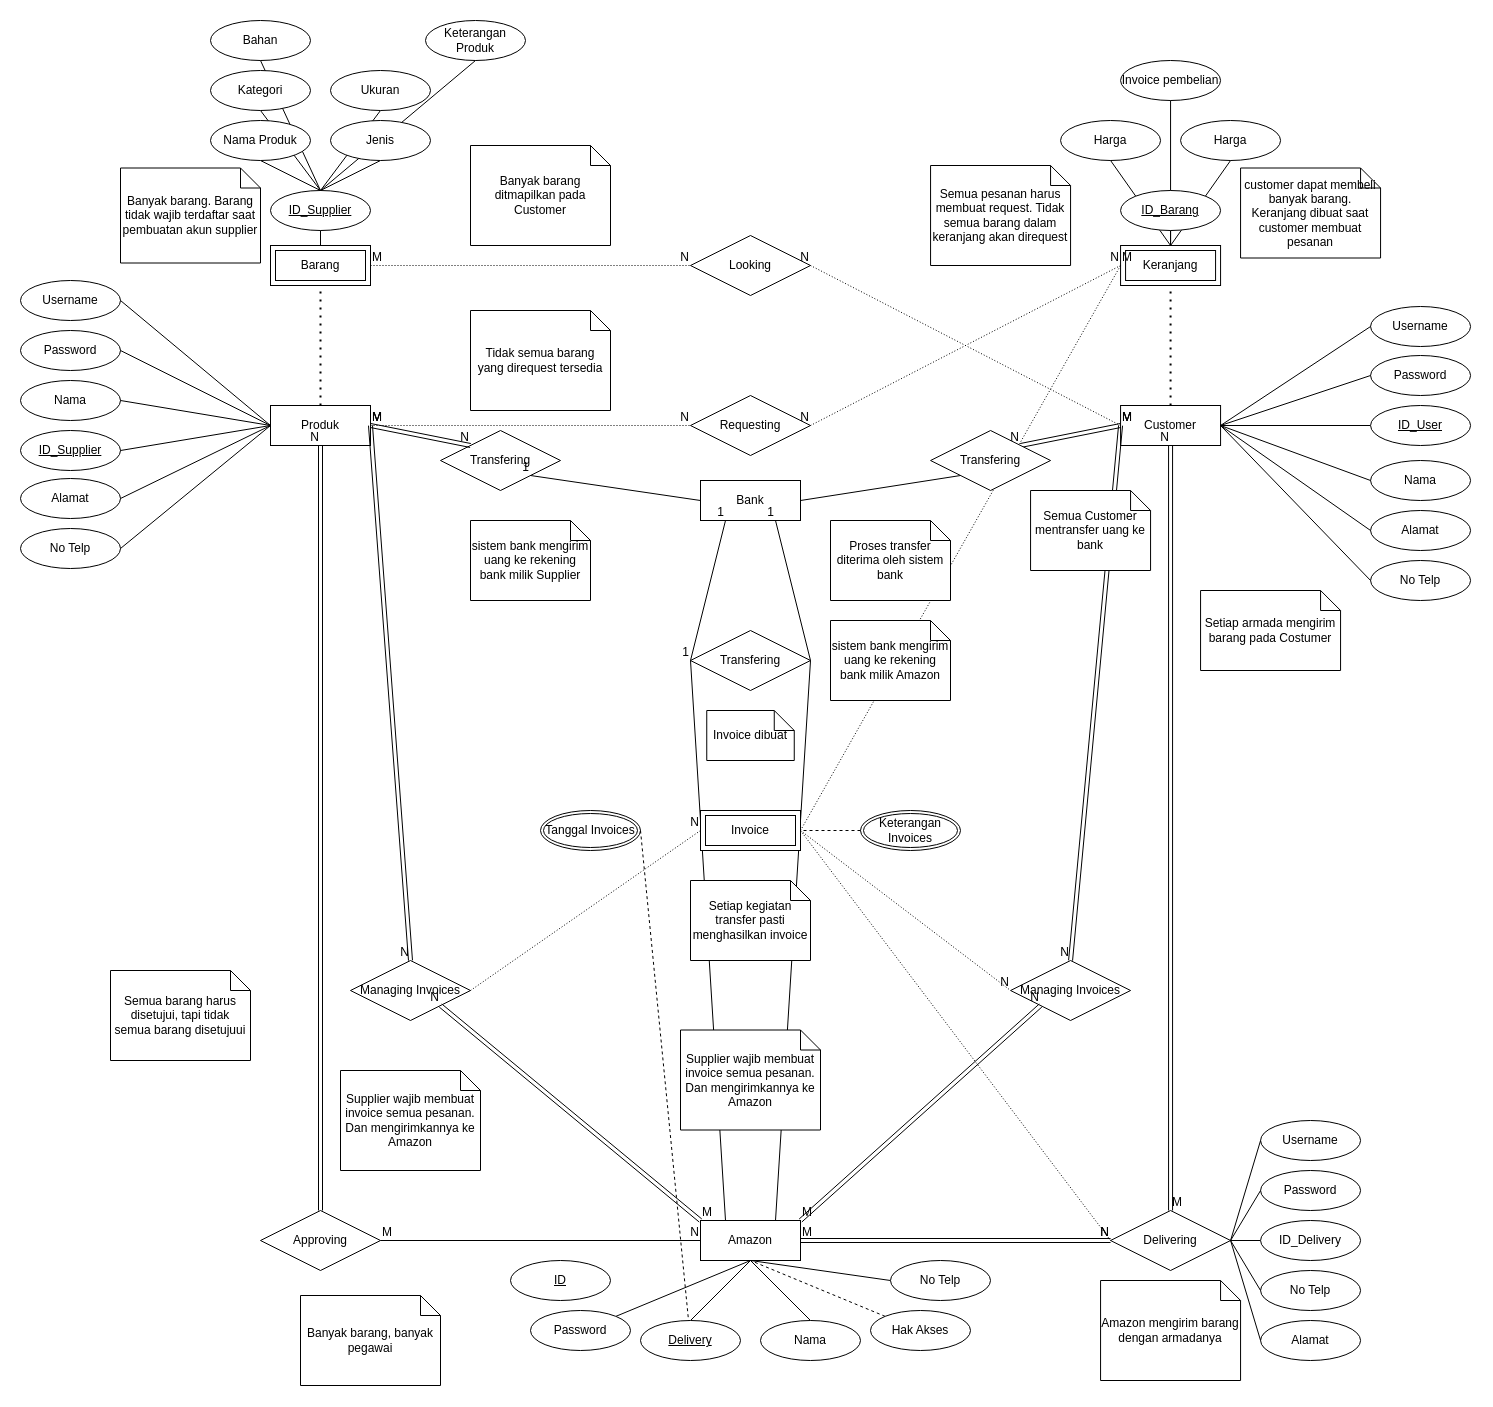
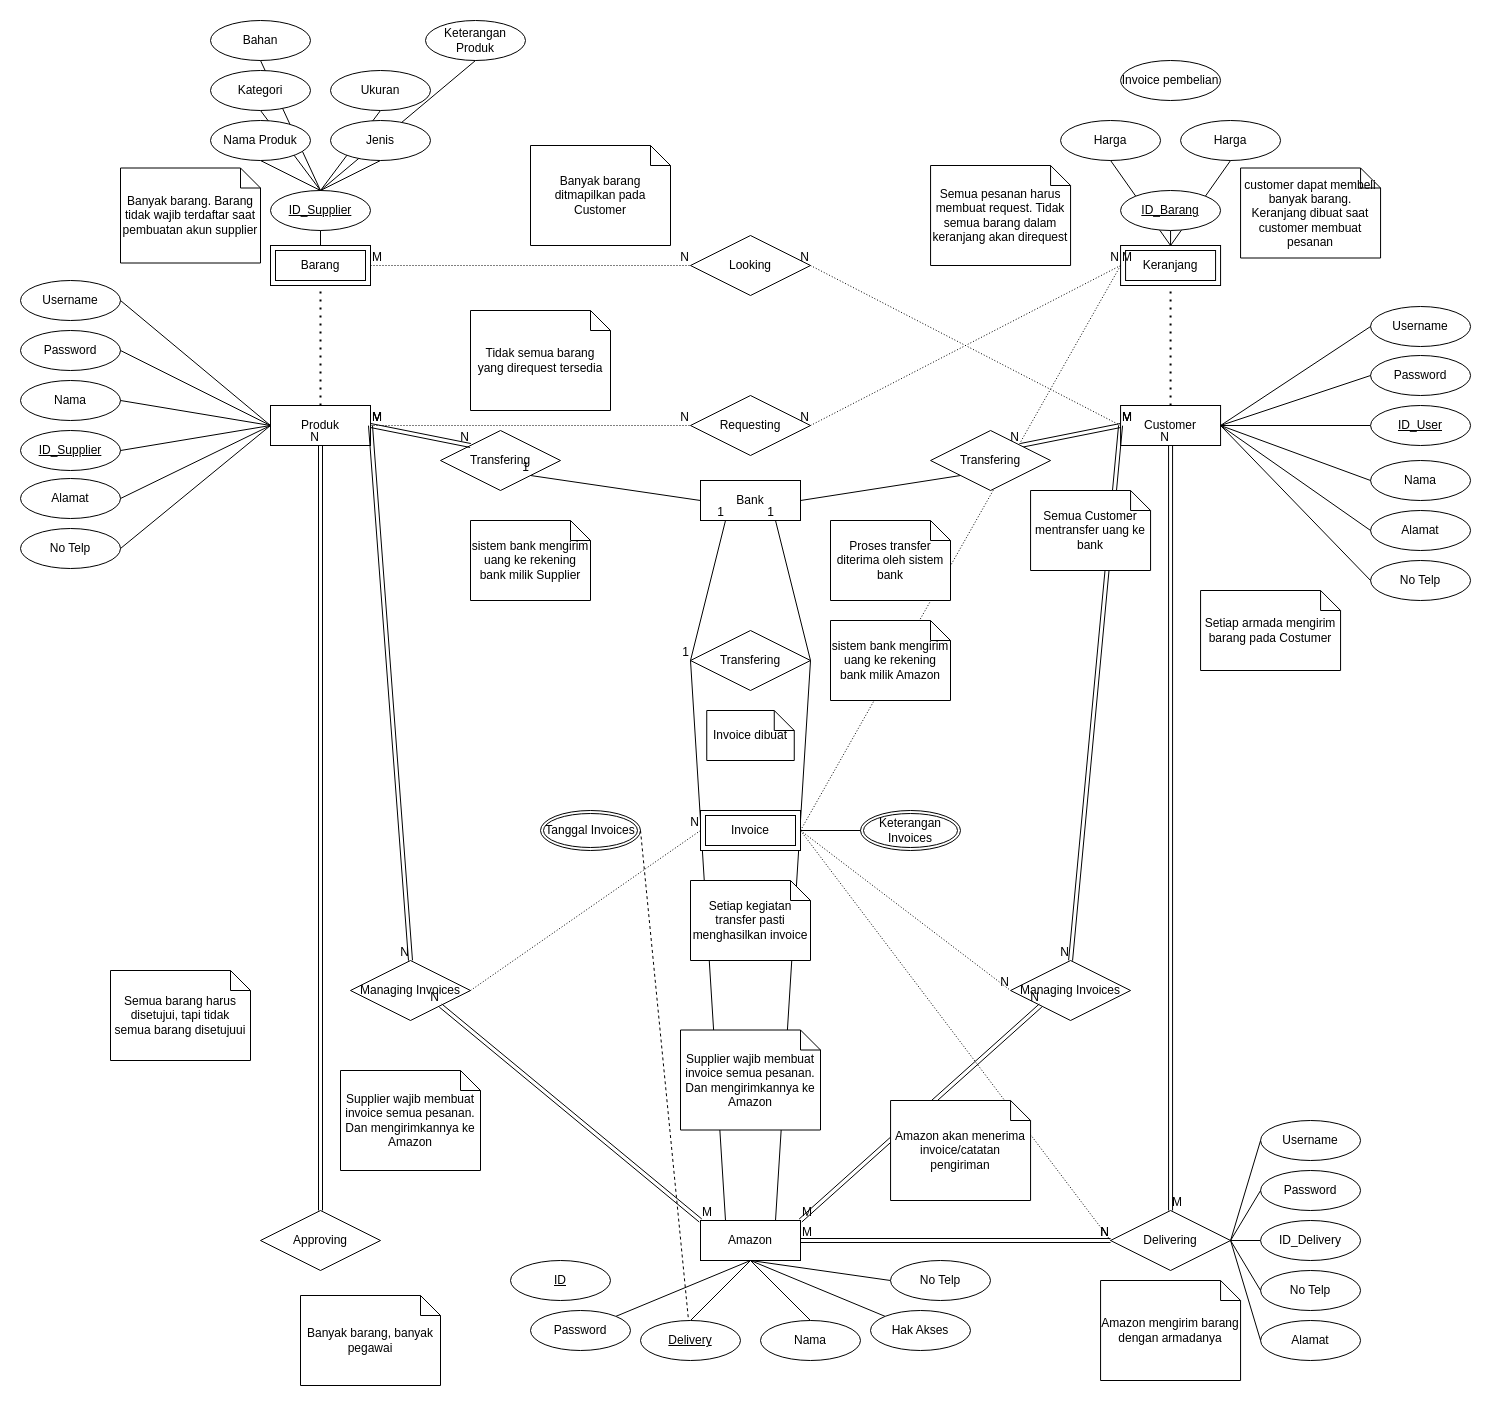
- <mxCell id="160" value="" style="endArrow=none;html=1;rounded=0;entryX=0.5;entryY=0;entryDx=0;entryDy=0;exitX=0.5;exitY=1;exitDx=0;exitDy=0;" edge="1" parent="1" source="159" target="15"><mxGeometry width="50" height="50" relative="1" as="geometry"><mxPoint x="1240" y="170" as="sourcePoint" /><mxPoint x="1180" y="255" as="targetPoint" /></mxGeometry></mxCell>
- <mxCell id="157" value="Banyak barang ditmapilkan pada Customer" style="shape=note;size=20;whiteSpace=wrap;html=1;" vertex="1" parent="1"><mxGeometry x="470" y="145" width="140" height="100" as="geometry" /></mxCell>
+ <mxCell id="157" value="Banyak barang ditmapilkan pada Customer" style="shape=note;size=20;whiteSpace=wrap;html=1;" vertex="1" parent="1"><mxGeometry x="530" y="145" width="140" height="100" as="geometry" /></mxCell>
- <mxCell id="149" value="" style="endArrow=none;dashed=1;html=1;rounded=0;entryX=1;entryY=0.5;entryDx=0;entryDy=0;exitX=0;exitY=0.5;exitDx=0;exitDy=0;" edge="1" parent="1" source="147" target="73"><mxGeometry width="50" height="50" relative="1" as="geometry"><mxPoint x="680" y="950" as="sourcePoint" /><mxPoint x="710" y="1000" as="targetPoint" /></mxGeometry></mxCell>
+ <mxCell id="149" value="" style="endArrow=none;dashed=0;html=1;rounded=0;entryX=1;entryY=0.5;entryDx=0;entryDy=0;exitX=0;exitY=0.5;exitDx=0;exitDy=0;" edge="1" parent="1" source="147" target="73"><mxGeometry width="50" height="50" relative="1" as="geometry"><mxPoint x="680" y="950" as="sourcePoint" /><mxPoint x="710" y="1000" as="targetPoint" /></mxGeometry></mxCell>
+ <mxCell id="164" value="Amazon akan menerima invoice/catatan pengiriman" style="shape=note;size=20;whiteSpace=wrap;html=1;" vertex="1" parent="1"><mxGeometry x="890.07" y="1100" width="140" height="100" as="geometry" /></mxCell>
- <mxCell id="9" value="" style="endArrow=none;html=1;rounded=0;entryX=0;entryY=0.5;entryDx=0;entryDy=0;exitX=1;exitY=0.5;exitDx=0;exitDy=0;" edge="1" parent="1" source="6" target="2"><mxGeometry relative="1" as="geometry"><mxPoint x="500" y="1120" as="sourcePoint" /><mxPoint x="890" y="990" as="targetPoint" /></mxGeometry></mxCell>
- <mxCell id="10" value="M" style="resizable=0;html=1;whiteSpace=wrap;align=left;verticalAlign=bottom;" connectable="0" vertex="1" parent="9"><mxGeometry x="-1" relative="1" as="geometry" /></mxCell>
- <mxCell id="11" value="N" style="resizable=0;html=1;whiteSpace=wrap;align=right;verticalAlign=bottom;" connectable="0" vertex="1" parent="9"><mxGeometry x="1" relative="1" as="geometry" /></mxCell>
- <mxCell id="83" value="" style="endArrow=none;html=1;rounded=0;exitX=0;exitY=0;exitDx=0;exitDy=0;entryX=0.5;entryY=1;entryDx=0;entryDy=0;dashed=1;" edge="1" parent="1" source="90" target="2"><mxGeometry width="50" height="50" relative="1" as="geometry"><mxPoint x="884.645" y="1315.858" as="sourcePoint" /><mxPoint x="760" y="1270" as="targetPoint" /></mxGeometry></mxCell>
+ <mxCell id="83" value="" style="endArrow=none;html=1;rounded=0;exitX=0;exitY=0;exitDx=0;exitDy=0;entryX=0.5;entryY=1;entryDx=0;entryDy=0;" edge="1" parent="1" source="90" target="2"><mxGeometry width="50" height="50" relative="1" as="geometry"><mxPoint x="884.645" y="1315.858" as="sourcePoint" /><mxPoint x="760" y="1270" as="targetPoint" /></mxGeometry></mxCell>
